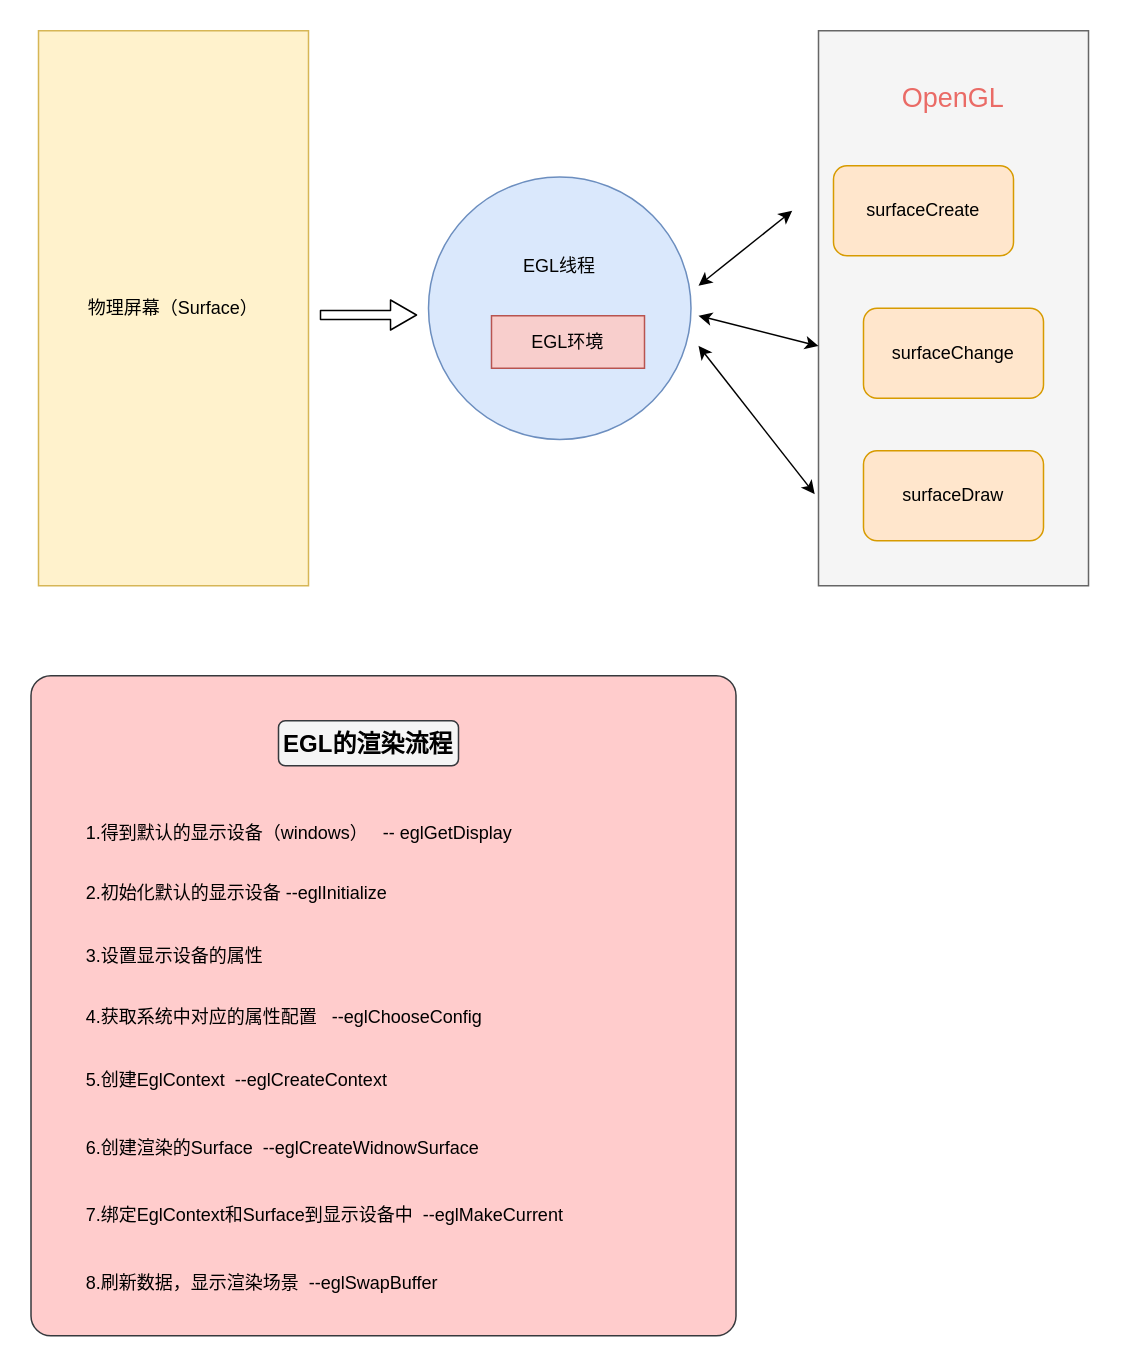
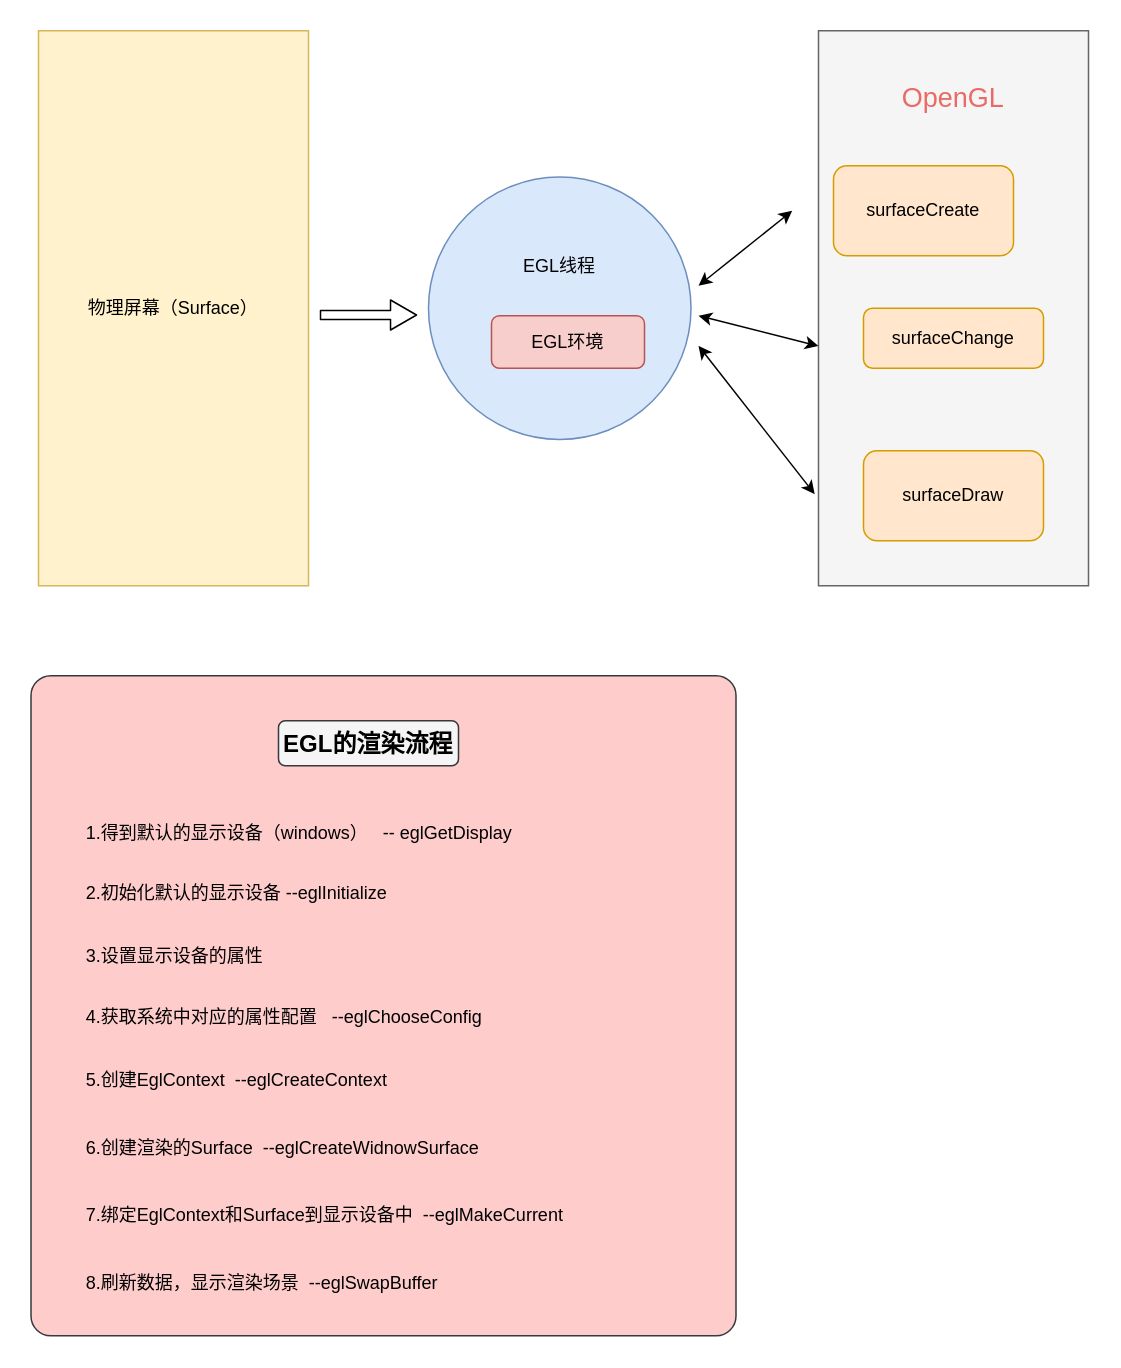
- <mxCell id="4" value="EGL环境" style="rounded=0;whiteSpace=wrap;html=1;fillColor=#f8cecc;strokeColor=#b85450;" parent="1" vertex="1"><mxGeometry x="327" y="210" width="102" height="35" as="geometry" /></mxCell>
+ <mxCell id="4" value="EGL环境" style="whiteSpace=wrap;html=1;fillColor=#f8cecc;strokeColor=#b85450;rounded=1;" parent="1" vertex="1"><mxGeometry x="327" y="210" width="102" height="35" as="geometry" /></mxCell>
- <mxCell id="7" value="surfaceChange" style="rounded=1;whiteSpace=wrap;html=1;fillColor=#ffe6cc;strokeColor=#d79b00;" parent="1" vertex="1"><mxGeometry x="575" y="205" width="120" height="60" as="geometry" /></mxCell>
+ <mxCell id="7" value="surfaceChange" style="rounded=1;whiteSpace=wrap;html=1;fillColor=#ffe6cc;strokeColor=#d79b00;" parent="1" vertex="1"><mxGeometry x="575" y="205" width="120" height="40" as="geometry" /></mxCell>
